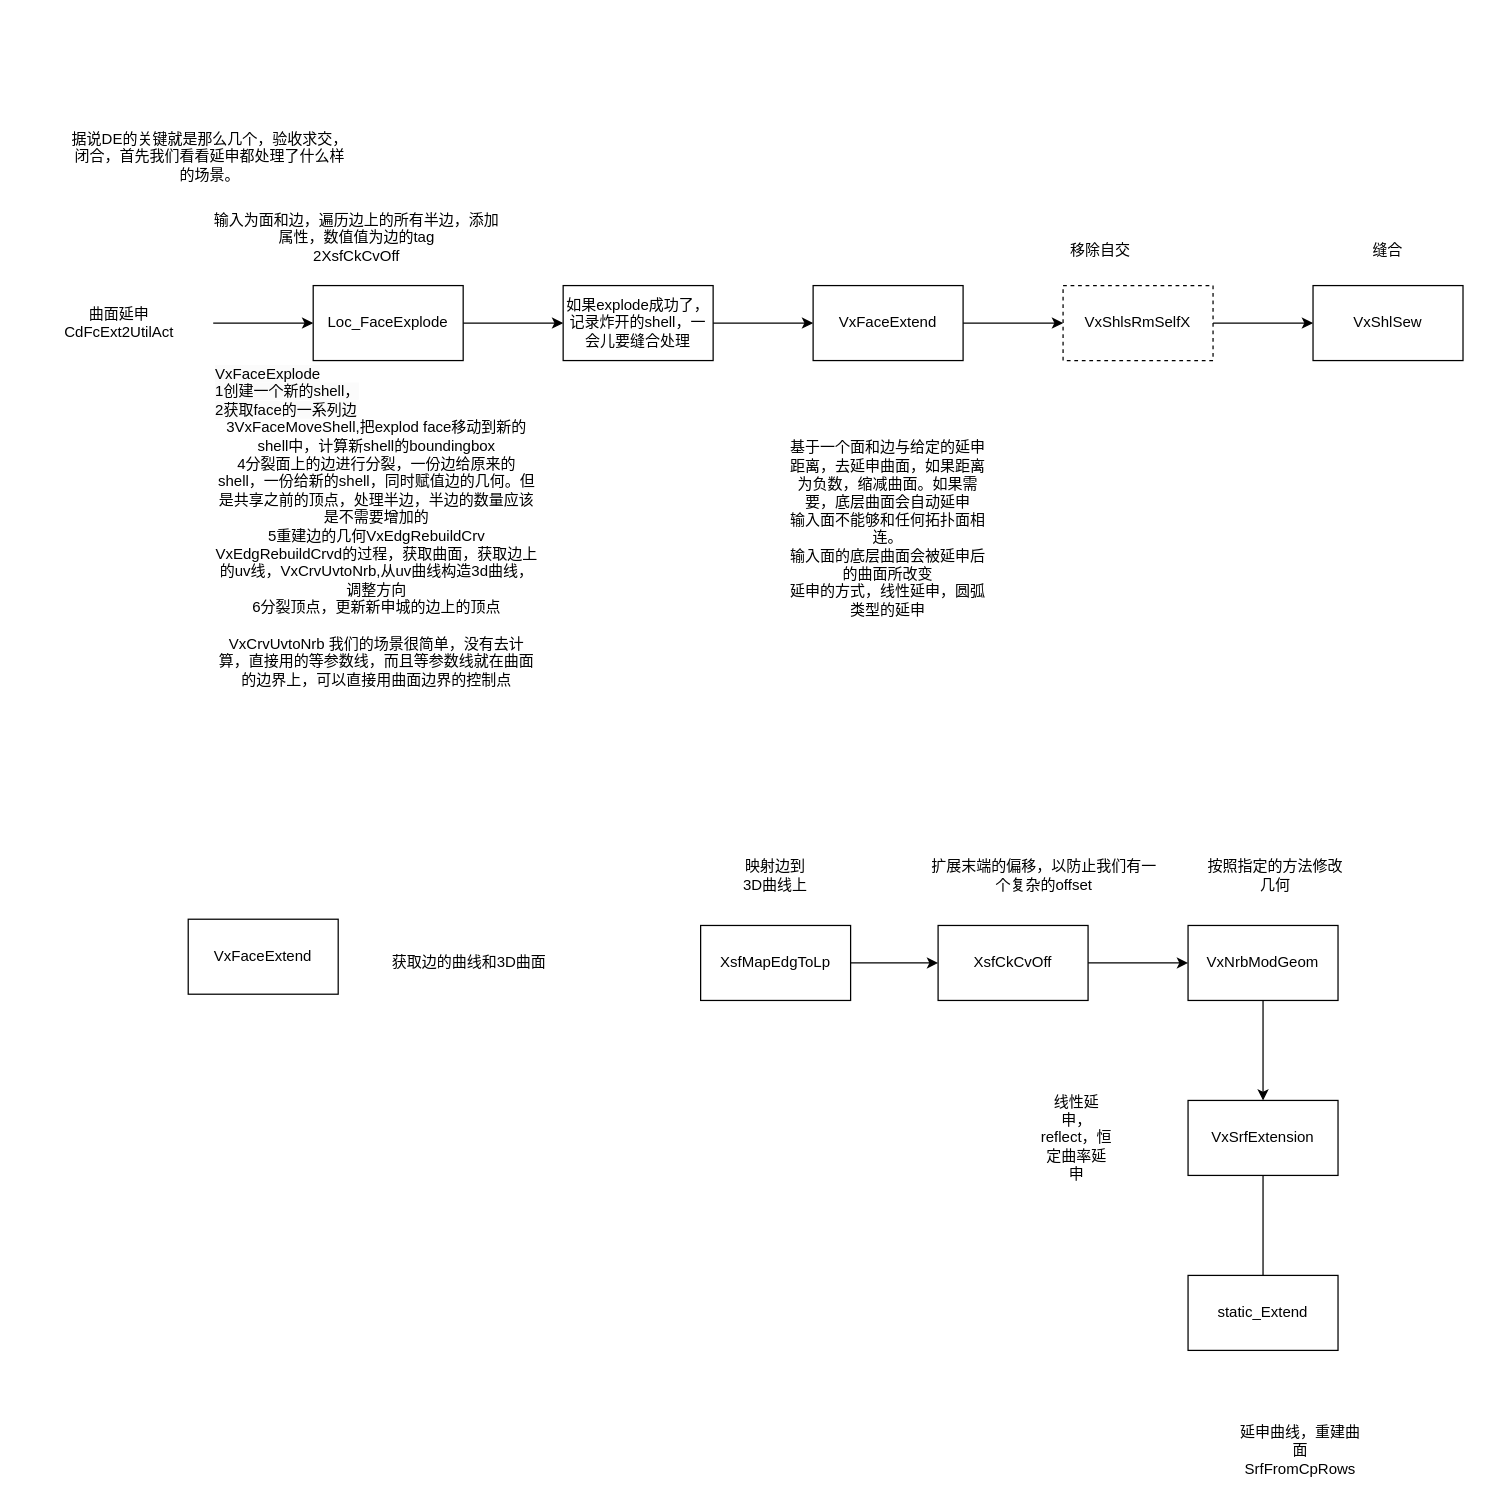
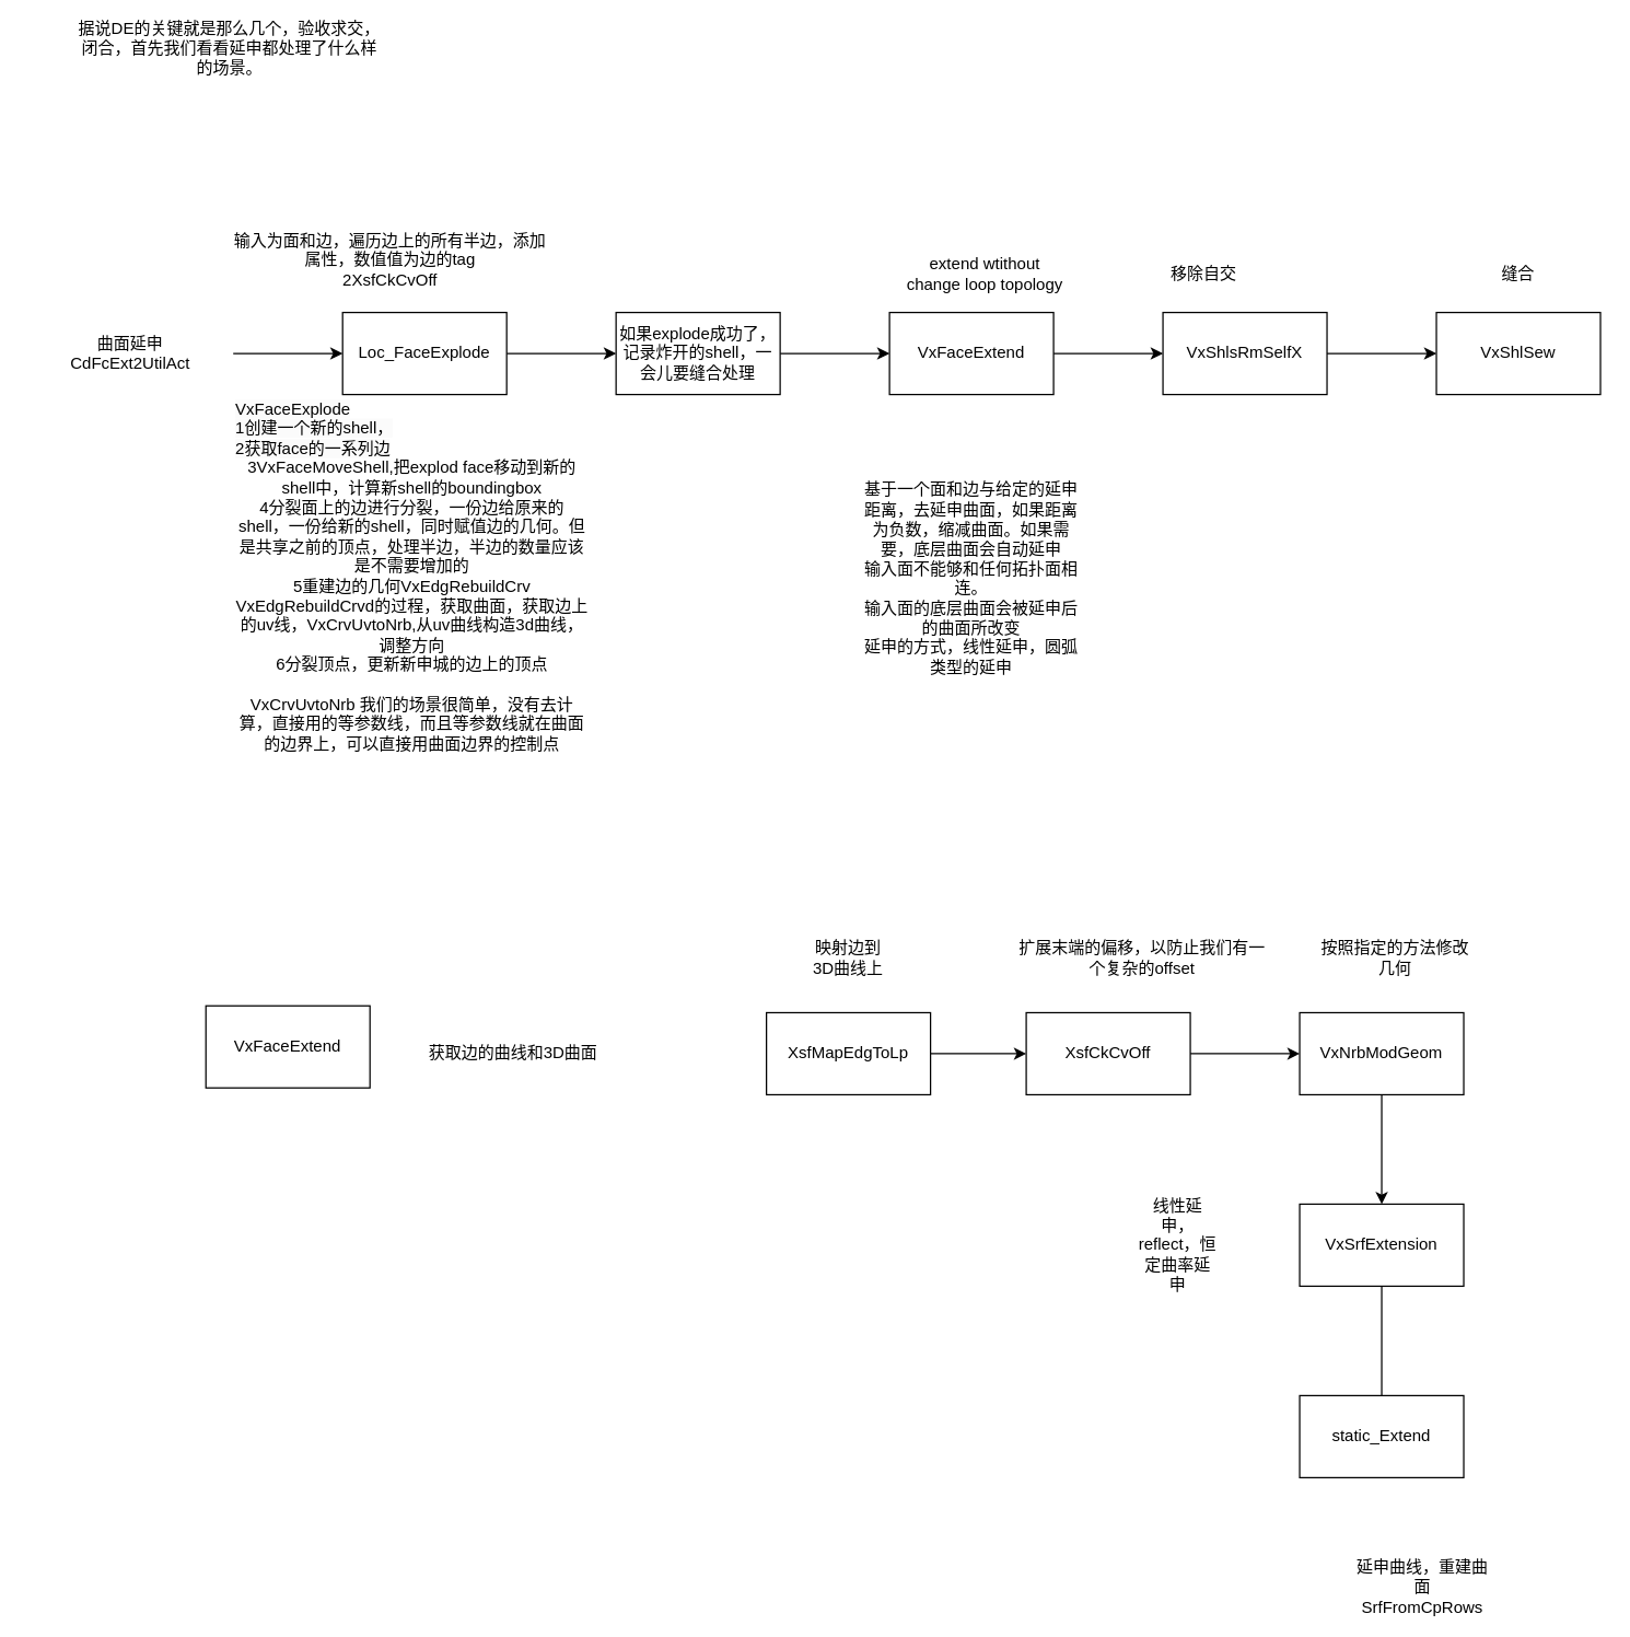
- <mxCell id="4" value="据说DE的关键就是那么几个，验收求交，闭合，首先我们看看延申都处理了什么样的场景。" style="text;html=1;align=center;verticalAlign=middle;whiteSpace=wrap;rounded=0;" parent="1" vertex="1"><mxGeometry x="55" y="110" width="225" height="30" as="geometry" /></mxCell>
+ <mxCell id="4" value="据说DE的关键就是那么几个，验收求交，闭合，首先我们看看延申都处理了什么样的场景。" style="text;html=1;align=center;verticalAlign=middle;whiteSpace=wrap;rounded=0;" parent="1" vertex="1"><mxGeometry x="55" y="20" width="225" height="30" as="geometry" /></mxCell>
+ <mxCell id="13" value="extend wtithout change loop topology" style="text;html=1;align=center;verticalAlign=middle;whiteSpace=wrap;rounded=0;" parent="1" vertex="1"><mxGeometry x="660" y="185" width="120" height="30" as="geometry" /></mxCell>
- <mxCell id="16" value="VxShlsRmSelfX" style="whiteSpace=wrap;html=1;dashed=1;" parent="1" vertex="1"><mxGeometry x="850" y="228" width="120" height="60" as="geometry" /></mxCell>
+ <mxCell id="16" value="VxShlsRmSelfX" style="whiteSpace=wrap;html=1;" parent="1" vertex="1"><mxGeometry x="850" y="228" width="120" height="60" as="geometry" /></mxCell>
